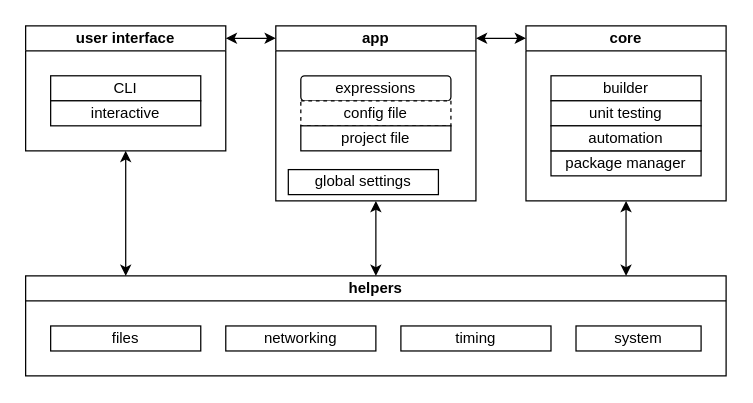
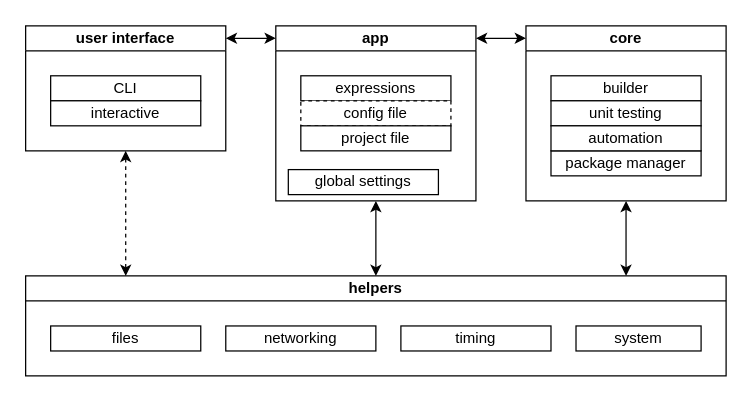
- <mxCell id="16" value="expressions" style="whiteSpace=wrap;html=1;rounded=1;" vertex="1" parent="15"><mxGeometry x="20" y="40" width="120" height="20" as="geometry" /></mxCell>
+ <mxCell id="16" value="expressions" style="rounded=0;whiteSpace=wrap;html=1;" vertex="1" parent="15"><mxGeometry x="20" y="40" width="120" height="20" as="geometry" /></mxCell>
- <mxCell id="20" value="" style="endArrow=classic;startArrow=classic;html=1;rounded=0;edgeStyle=elbowEdgeStyle;" edge="1" parent="1" source="2" target="10"><mxGeometry width="50" height="50" relative="1" as="geometry"><mxPoint x="300" y="100" as="sourcePoint" /><mxPoint x="350" y="50" as="targetPoint" /></mxGeometry></mxCell>
+ <mxCell id="20" value="" style="endArrow=classic;startArrow=classic;html=1;rounded=0;edgeStyle=elbowEdgeStyle;dashed=1;" edge="1" parent="1" source="2" target="10"><mxGeometry width="50" height="50" relative="1" as="geometry"><mxPoint x="300" y="100" as="sourcePoint" /><mxPoint x="350" y="50" as="targetPoint" /></mxGeometry></mxCell>
